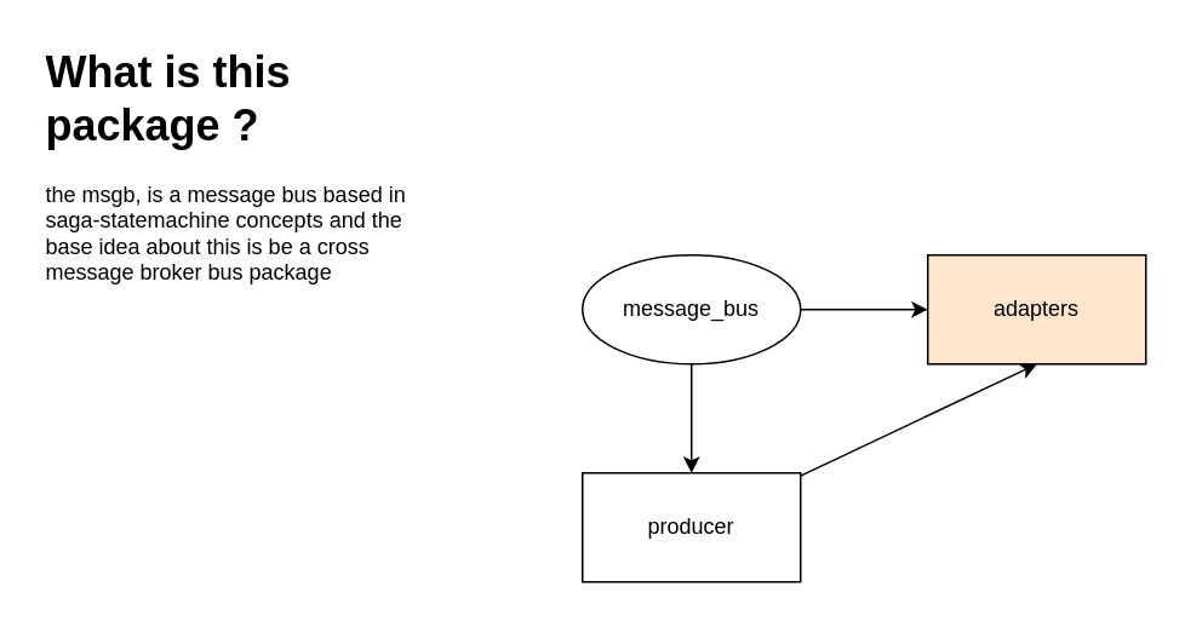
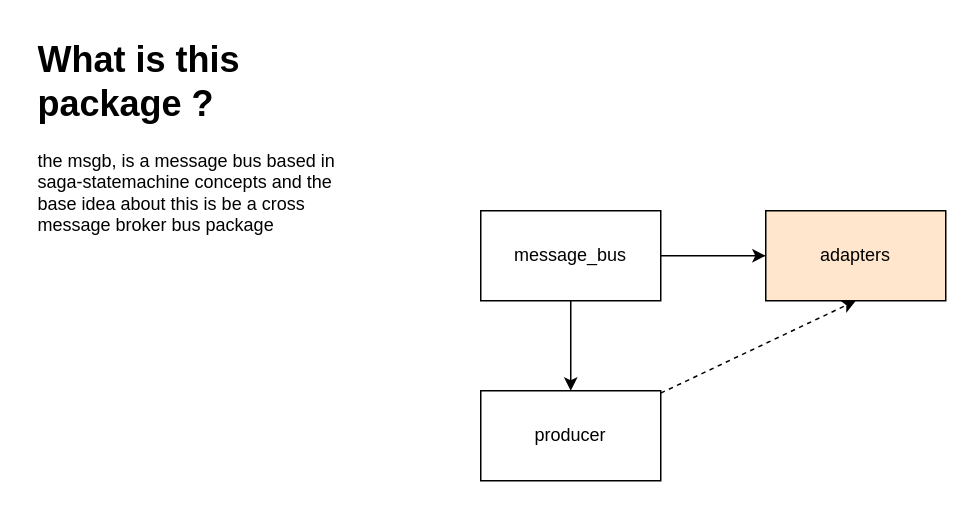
- <mxCell id="5" value="message_bus" style="ellipse;whiteSpace=wrap;html=1;" vertex="1" parent="1"><mxGeometry x="320" y="140" width="120" height="60" as="geometry" /></mxCell>
+ <mxCell id="5" value="message_bus" style="rounded=0;whiteSpace=wrap;html=1;" vertex="1" parent="1"><mxGeometry x="320" y="140" width="120" height="60" as="geometry" /></mxCell>
- <mxCell id="7" style="edgeStyle=none;html=1;entryX=0.5;entryY=1;entryDx=0;entryDy=0;" edge="1" parent="1" source="8" target="6"><mxGeometry relative="1" as="geometry" /></mxCell>
+ <mxCell id="7" style="edgeStyle=none;html=1;entryX=0.5;entryY=1;entryDx=0;entryDy=0;dashed=1;" edge="1" parent="1" source="8" target="6"><mxGeometry relative="1" as="geometry" /></mxCell>
